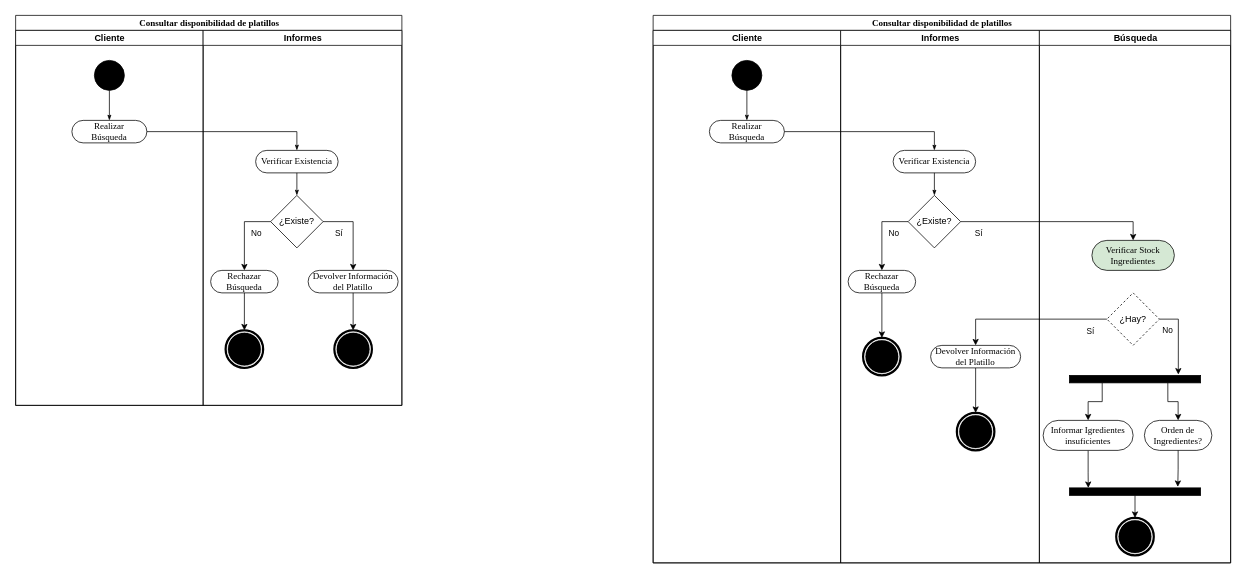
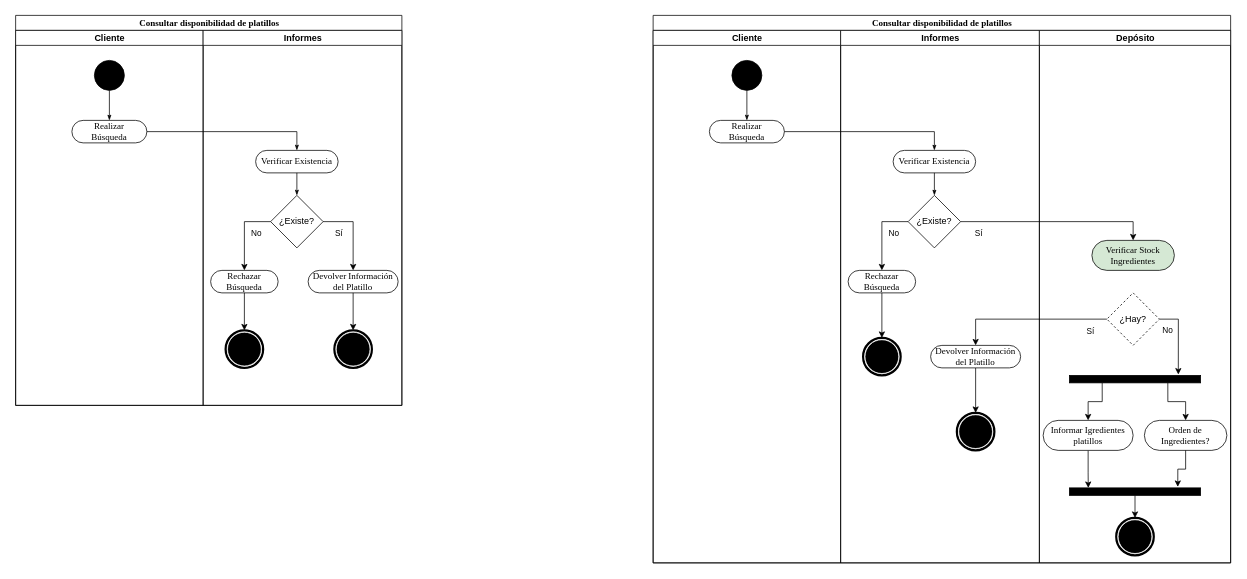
- <mxCell id="46" value="Búsqueda" style="swimlane;html=1;startSize=20;" vertex="1" parent="23"><mxGeometry x="515" y="20" width="255" height="710" as="geometry" /></mxCell>
+ <mxCell id="46" value="Depósito" style="swimlane;html=1;startSize=20;" vertex="1" parent="23"><mxGeometry x="515" y="20" width="255" height="710" as="geometry" /></mxCell>
- <mxCell id="48" value="Informar Igredientes insuficientes" style="rounded=1;whiteSpace=wrap;html=1;shadow=0;comic=0;labelBackgroundColor=none;strokeWidth=1;fontFamily=Verdana;fontSize=12;align=center;arcSize=50;" vertex="1" parent="46"><mxGeometry x="5" y="520" width="120" height="40" as="geometry" /></mxCell>
+ <mxCell id="48" value="Informar Igredientes platillos" style="rounded=1;whiteSpace=wrap;html=1;shadow=0;comic=0;labelBackgroundColor=none;strokeWidth=1;fontFamily=Verdana;fontSize=12;align=center;arcSize=50;" vertex="1" parent="46"><mxGeometry x="5" y="520" width="120" height="40" as="geometry" /></mxCell>
- <mxCell id="59" value="Orden de&lt;br&gt;Ingredientes?" style="rounded=1;whiteSpace=wrap;html=1;shadow=0;comic=0;labelBackgroundColor=none;strokeWidth=1;fontFamily=Verdana;fontSize=12;align=center;arcSize=50;" vertex="1" parent="46"><mxGeometry x="140" y="520" width="90" height="40" as="geometry" /></mxCell>
+ <mxCell id="59" value="Orden de&lt;br&gt;Ingredientes?" style="rounded=1;whiteSpace=wrap;html=1;shadow=0;comic=0;labelBackgroundColor=none;strokeWidth=1;fontFamily=Verdana;fontSize=12;align=center;arcSize=50;" vertex="1" parent="46"><mxGeometry x="140" y="520" width="110" height="40" as="geometry" /></mxCell>
